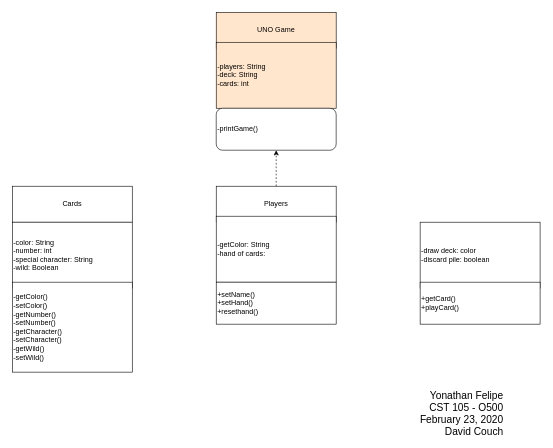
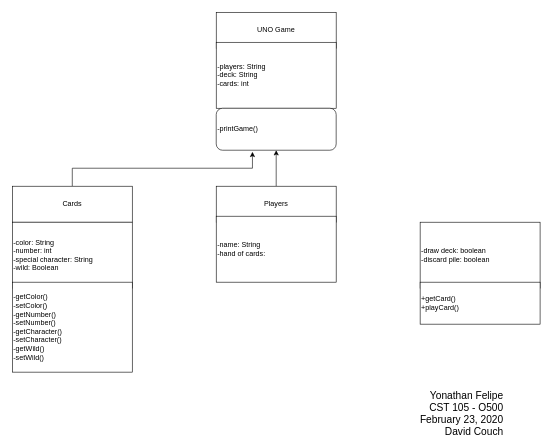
- <mxCell id="2" value="UNO Game" style="rounded=0;whiteSpace=wrap;html=1;fillColor=#ffe6cc;" vertex="1" parent="1"><mxGeometry x="360" y="20" width="200" height="60" as="geometry" /></mxCell>
+ <mxCell id="2" value="UNO Game" style="rounded=0;whiteSpace=wrap;html=1;" vertex="1" parent="1"><mxGeometry x="360" y="20" width="200" height="60" as="geometry" /></mxCell>
- <mxCell id="3" value="-players: String&lt;br&gt;-deck: String&lt;br&gt;-cards: int" style="rounded=0;whiteSpace=wrap;html=1;align=left;fillColor=#ffe6cc;" vertex="1" parent="1"><mxGeometry x="360" y="70" width="200" height="110" as="geometry" /></mxCell>
+ <mxCell id="3" value="-players: String&lt;br&gt;-deck: String&lt;br&gt;-cards: int" style="rounded=0;whiteSpace=wrap;html=1;align=left;" vertex="1" parent="1"><mxGeometry x="360" y="70" width="200" height="110" as="geometry" /></mxCell>
+ <mxCell id="5" style="edgeStyle=orthogonalEdgeStyle;rounded=0;orthogonalLoop=1;jettySize=auto;html=1;exitX=0.5;exitY=0;exitDx=0;exitDy=0;entryX=0.302;entryY=1.038;entryDx=0;entryDy=0;entryPerimeter=0;" edge="1" parent="1" source="6" target="4"><mxGeometry relative="1" as="geometry" /></mxCell>
- <mxCell id="9" style="edgeStyle=orthogonalEdgeStyle;rounded=0;orthogonalLoop=1;jettySize=auto;html=1;exitX=0.5;exitY=0;exitDx=0;exitDy=0;entryX=0.5;entryY=1;entryDx=0;entryDy=0;dashed=1;" edge="1" parent="1" source="10" target="4"><mxGeometry relative="1" as="geometry" /></mxCell>
+ <mxCell id="9" style="edgeStyle=orthogonalEdgeStyle;rounded=0;orthogonalLoop=1;jettySize=auto;html=1;exitX=0.5;exitY=0;exitDx=0;exitDy=0;entryX=0.5;entryY=1;entryDx=0;entryDy=0;" edge="1" parent="1" source="10" target="4"><mxGeometry relative="1" as="geometry" /></mxCell>
- <mxCell id="11" value="-getColor: String&lt;br&gt;-hand of cards:&amp;nbsp;" style="rounded=0;whiteSpace=wrap;html=1;align=left;" vertex="1" parent="1"><mxGeometry x="360" y="360" width="200" height="110" as="geometry" /></mxCell>
+ <mxCell id="11" value="-name: String&lt;br&gt;-hand of cards:&amp;nbsp;" style="rounded=0;whiteSpace=wrap;html=1;align=left;" vertex="1" parent="1"><mxGeometry x="360" y="360" width="200" height="110" as="geometry" /></mxCell>
- <mxCell id="13" value="-draw deck: color&lt;br&gt;-discard pile: boolean" style="rounded=0;whiteSpace=wrap;html=1;align=left;" vertex="1" parent="1"><mxGeometry x="700" y="370" width="200" height="110" as="geometry" /></mxCell>
+ <mxCell id="13" value="-draw deck: boolean&lt;br&gt;-discard pile: boolean" style="rounded=0;whiteSpace=wrap;html=1;align=left;" vertex="1" parent="1"><mxGeometry x="700" y="370" width="200" height="110" as="geometry" /></mxCell>
- <mxCell id="12" value="+setName()&lt;br&gt;+setHand()&lt;br&gt;+resethand()&lt;br&gt;" style="rounded=0;whiteSpace=wrap;html=1;align=left;" vertex="1" parent="1"><mxGeometry x="360" y="470" width="200" height="70" as="geometry" /></mxCell>
